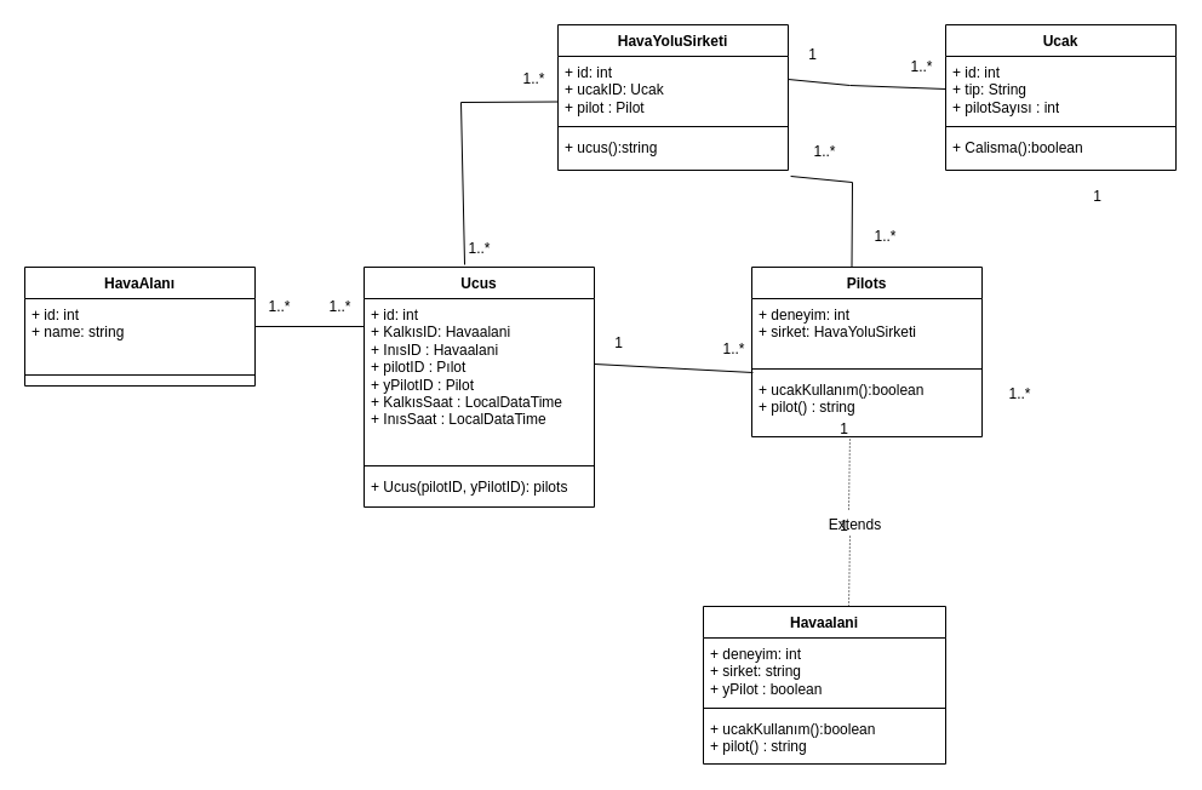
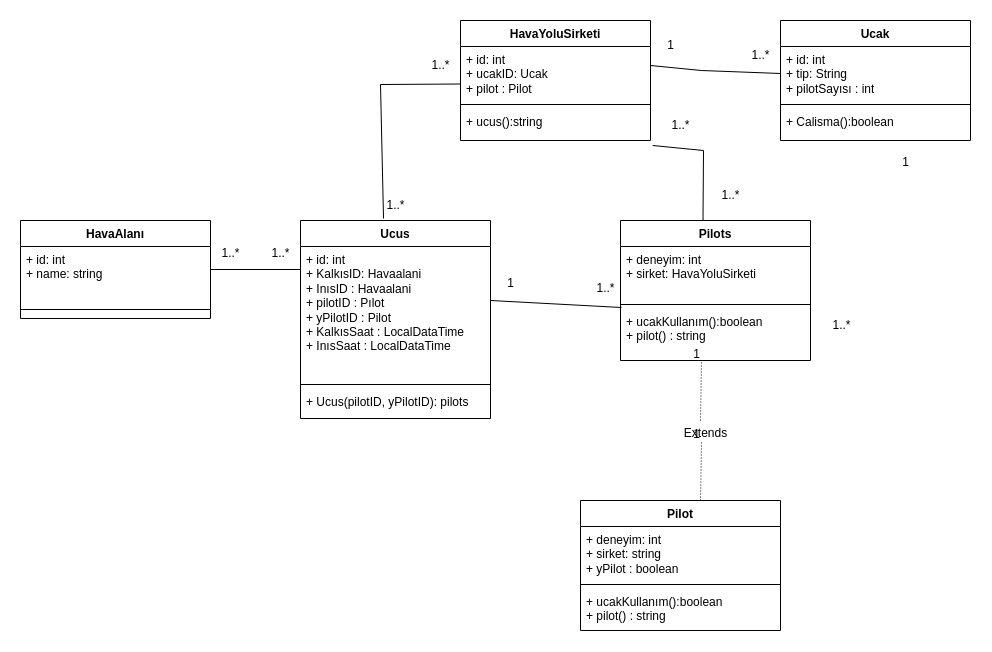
- <mxCell id="16" value="Havaalani" style="swimlane;fontStyle=1;align=center;verticalAlign=top;childLayout=stackLayout;horizontal=1;startSize=26;horizontalStack=0;resizeParent=1;resizeParentMax=0;resizeLast=0;collapsible=1;marginBottom=0;whiteSpace=wrap;html=1;" vertex="1" parent="1"><mxGeometry x="580" y="500" width="200" height="130" as="geometry" /></mxCell>
+ <mxCell id="16" value="Pilot" style="swimlane;fontStyle=1;align=center;verticalAlign=top;childLayout=stackLayout;horizontal=1;startSize=26;horizontalStack=0;resizeParent=1;resizeParentMax=0;resizeLast=0;collapsible=1;marginBottom=0;whiteSpace=wrap;html=1;" vertex="1" parent="1"><mxGeometry x="580" y="500" width="200" height="130" as="geometry" /></mxCell>
